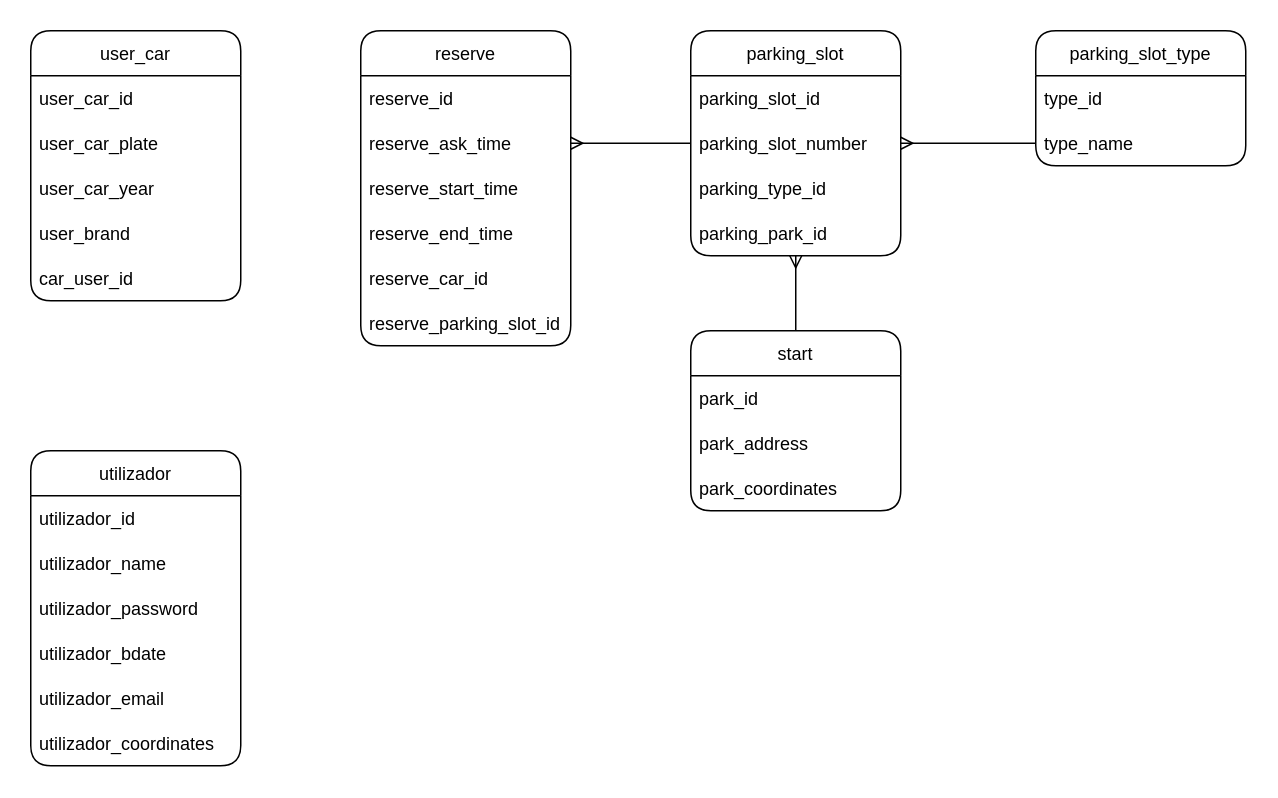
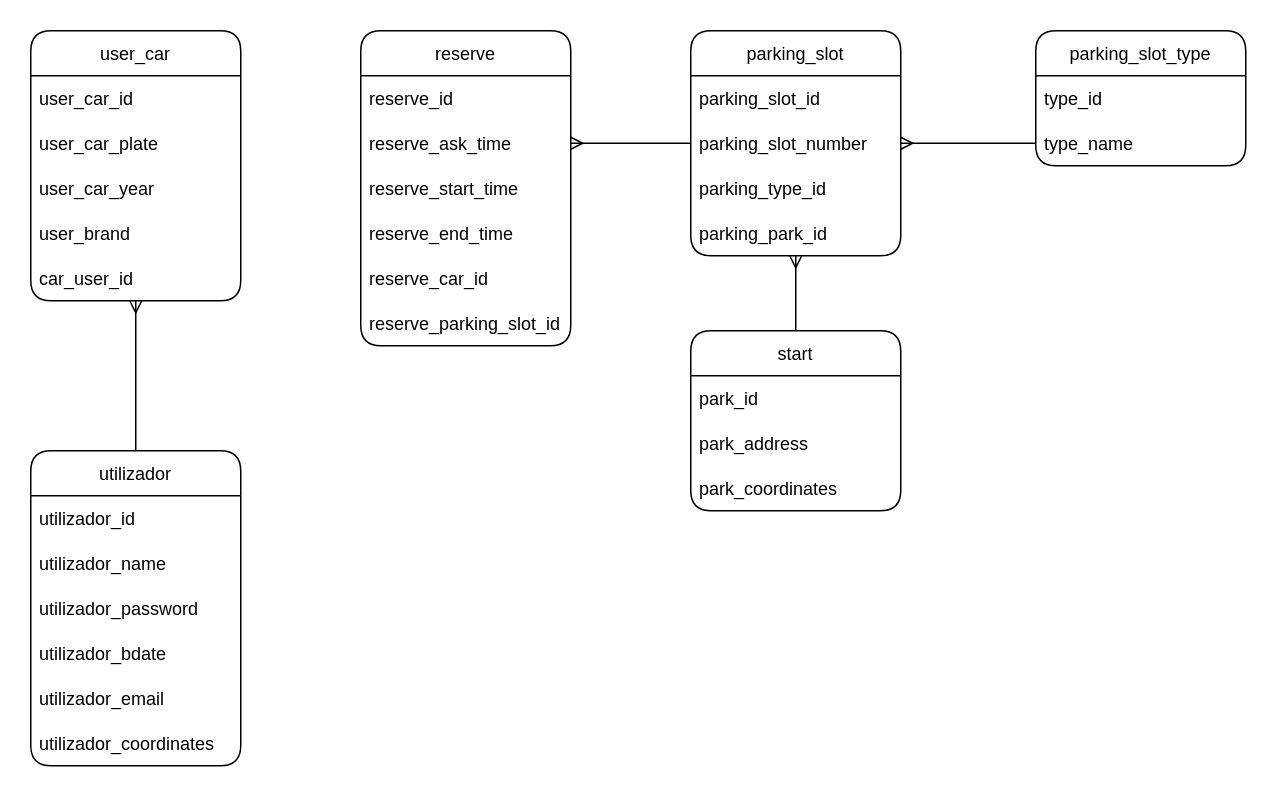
+ <mxCell id="34" value="" style="fontSize=12;html=1;endArrow=ERmany;rounded=0;strokeColor=default;exitX=0.5;exitY=0;exitDx=0;exitDy=0;" parent="1" source="8" target="7" edge="1"><mxGeometry width="100" height="100" relative="1" as="geometry"><mxPoint x="190" y="300" as="sourcePoint" /><mxPoint x="90" y="230" as="targetPoint" /></mxGeometry></mxCell>
